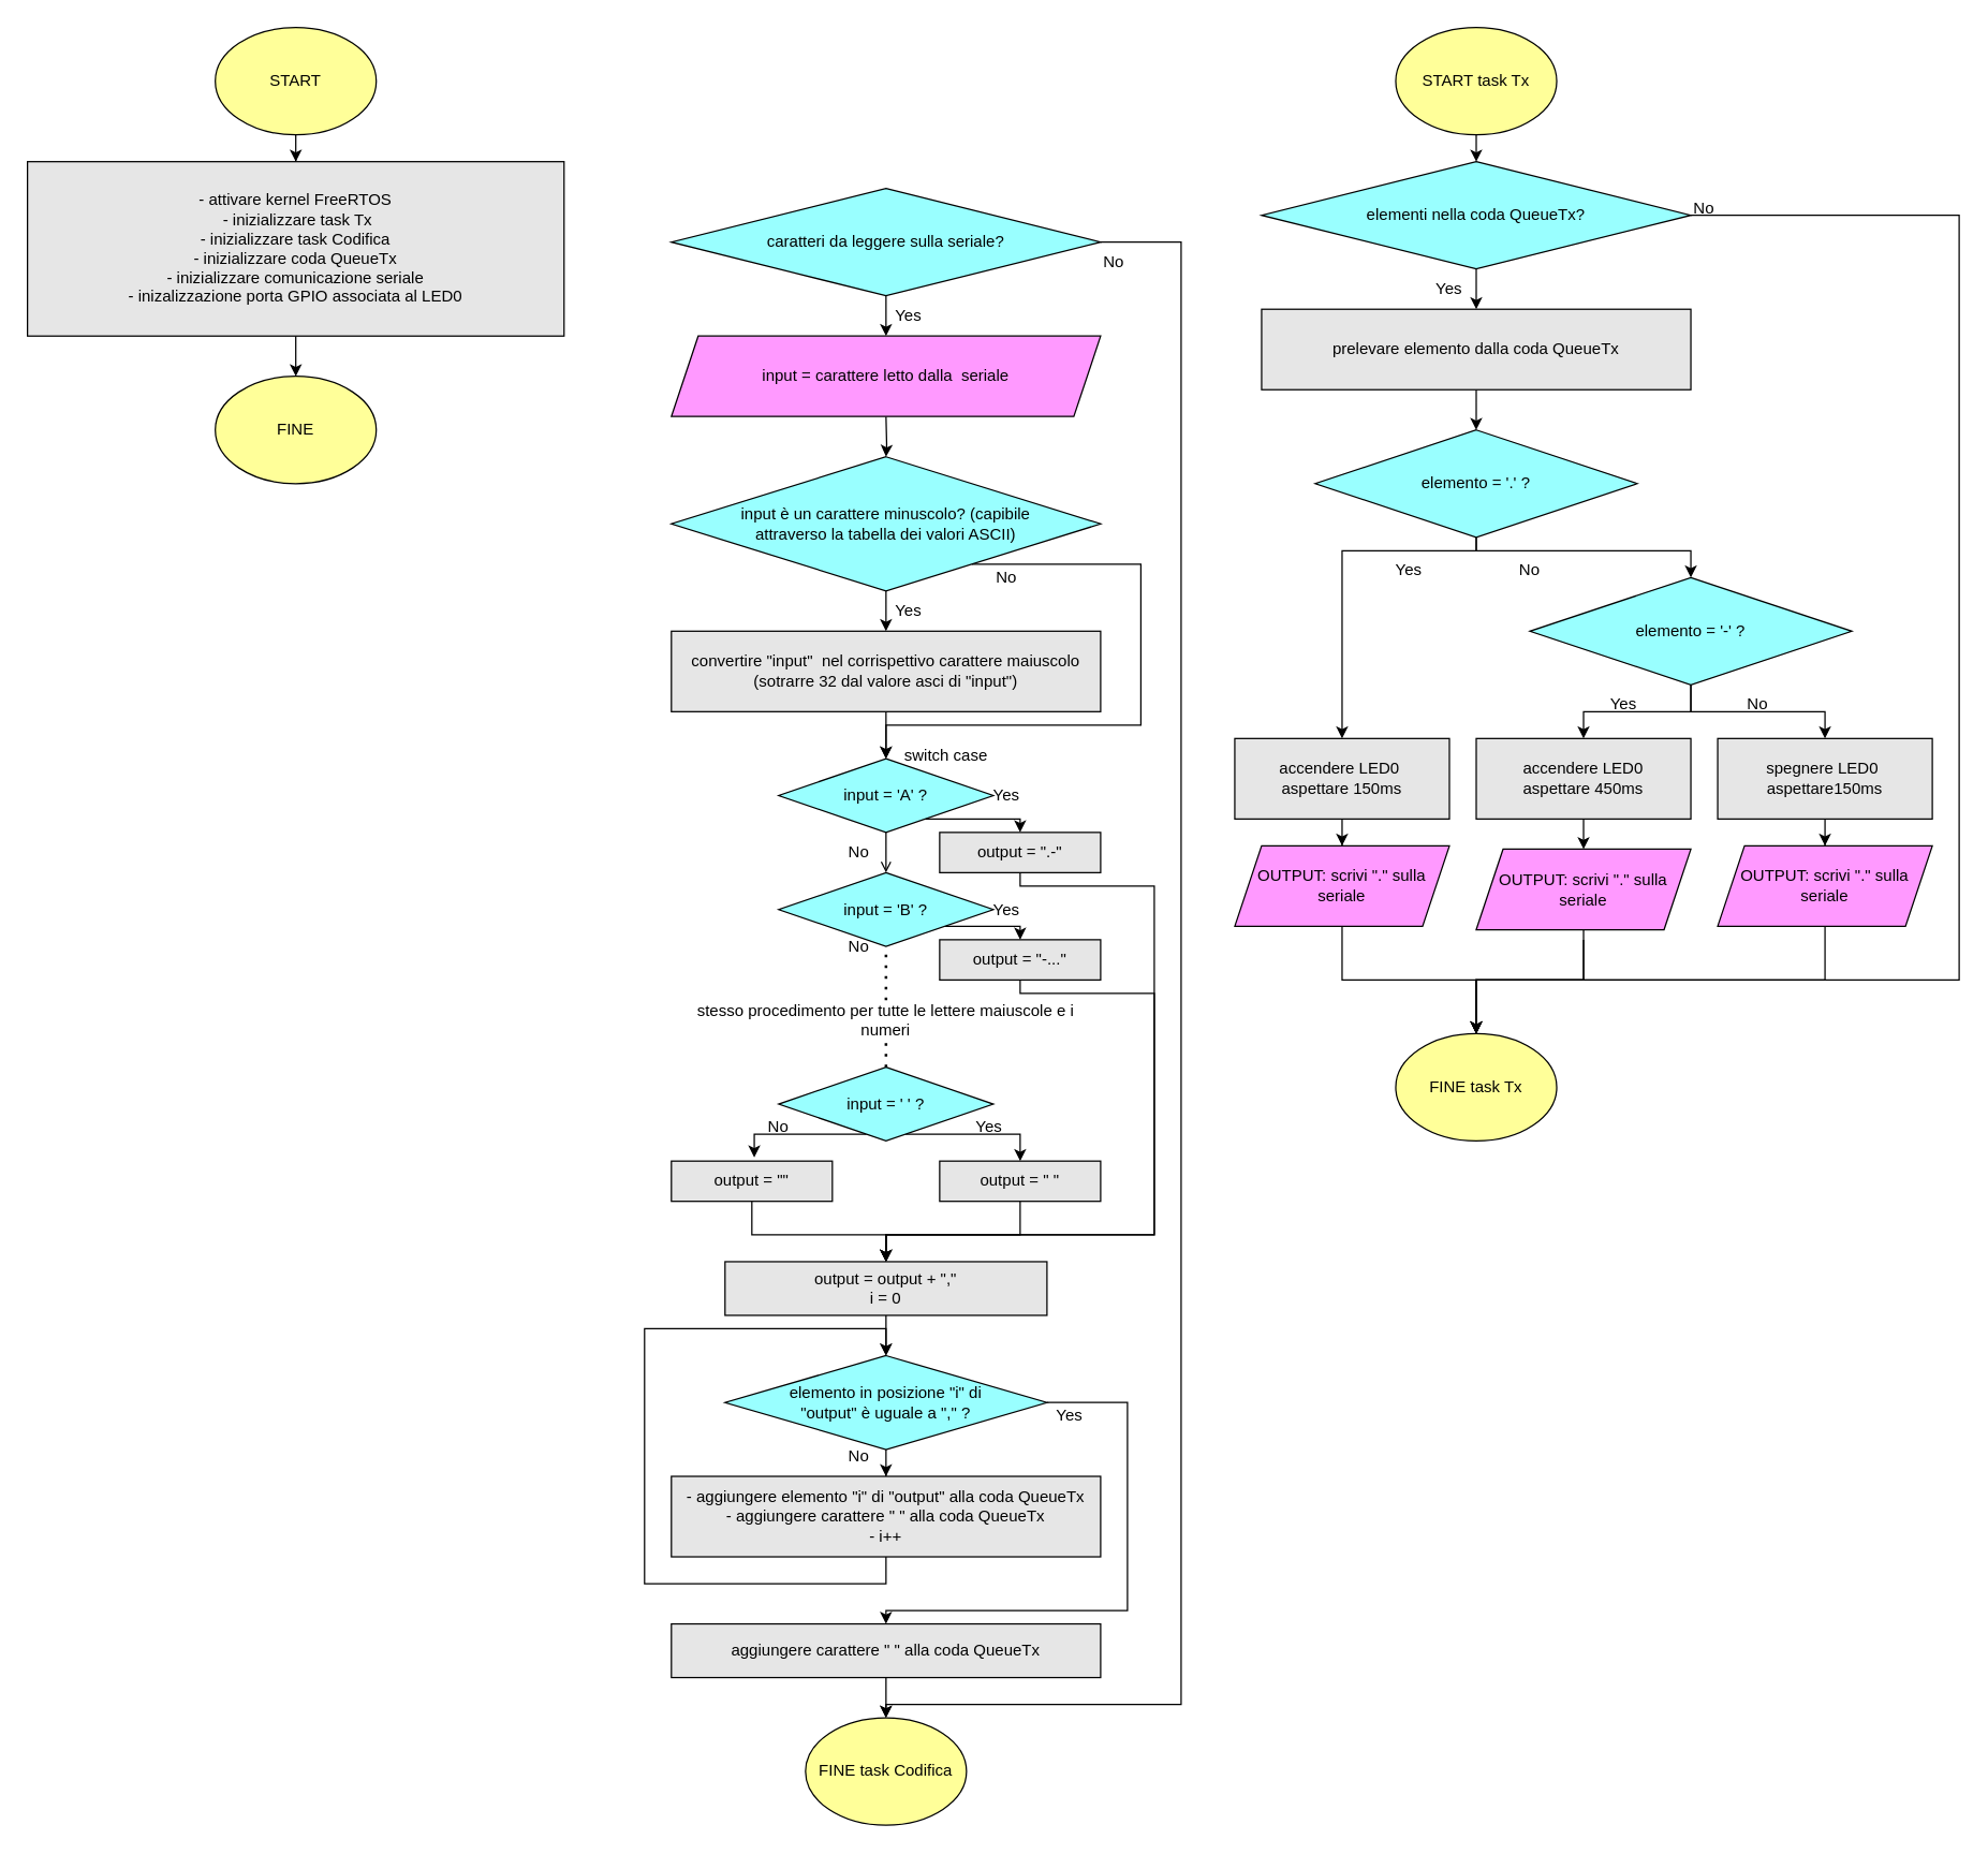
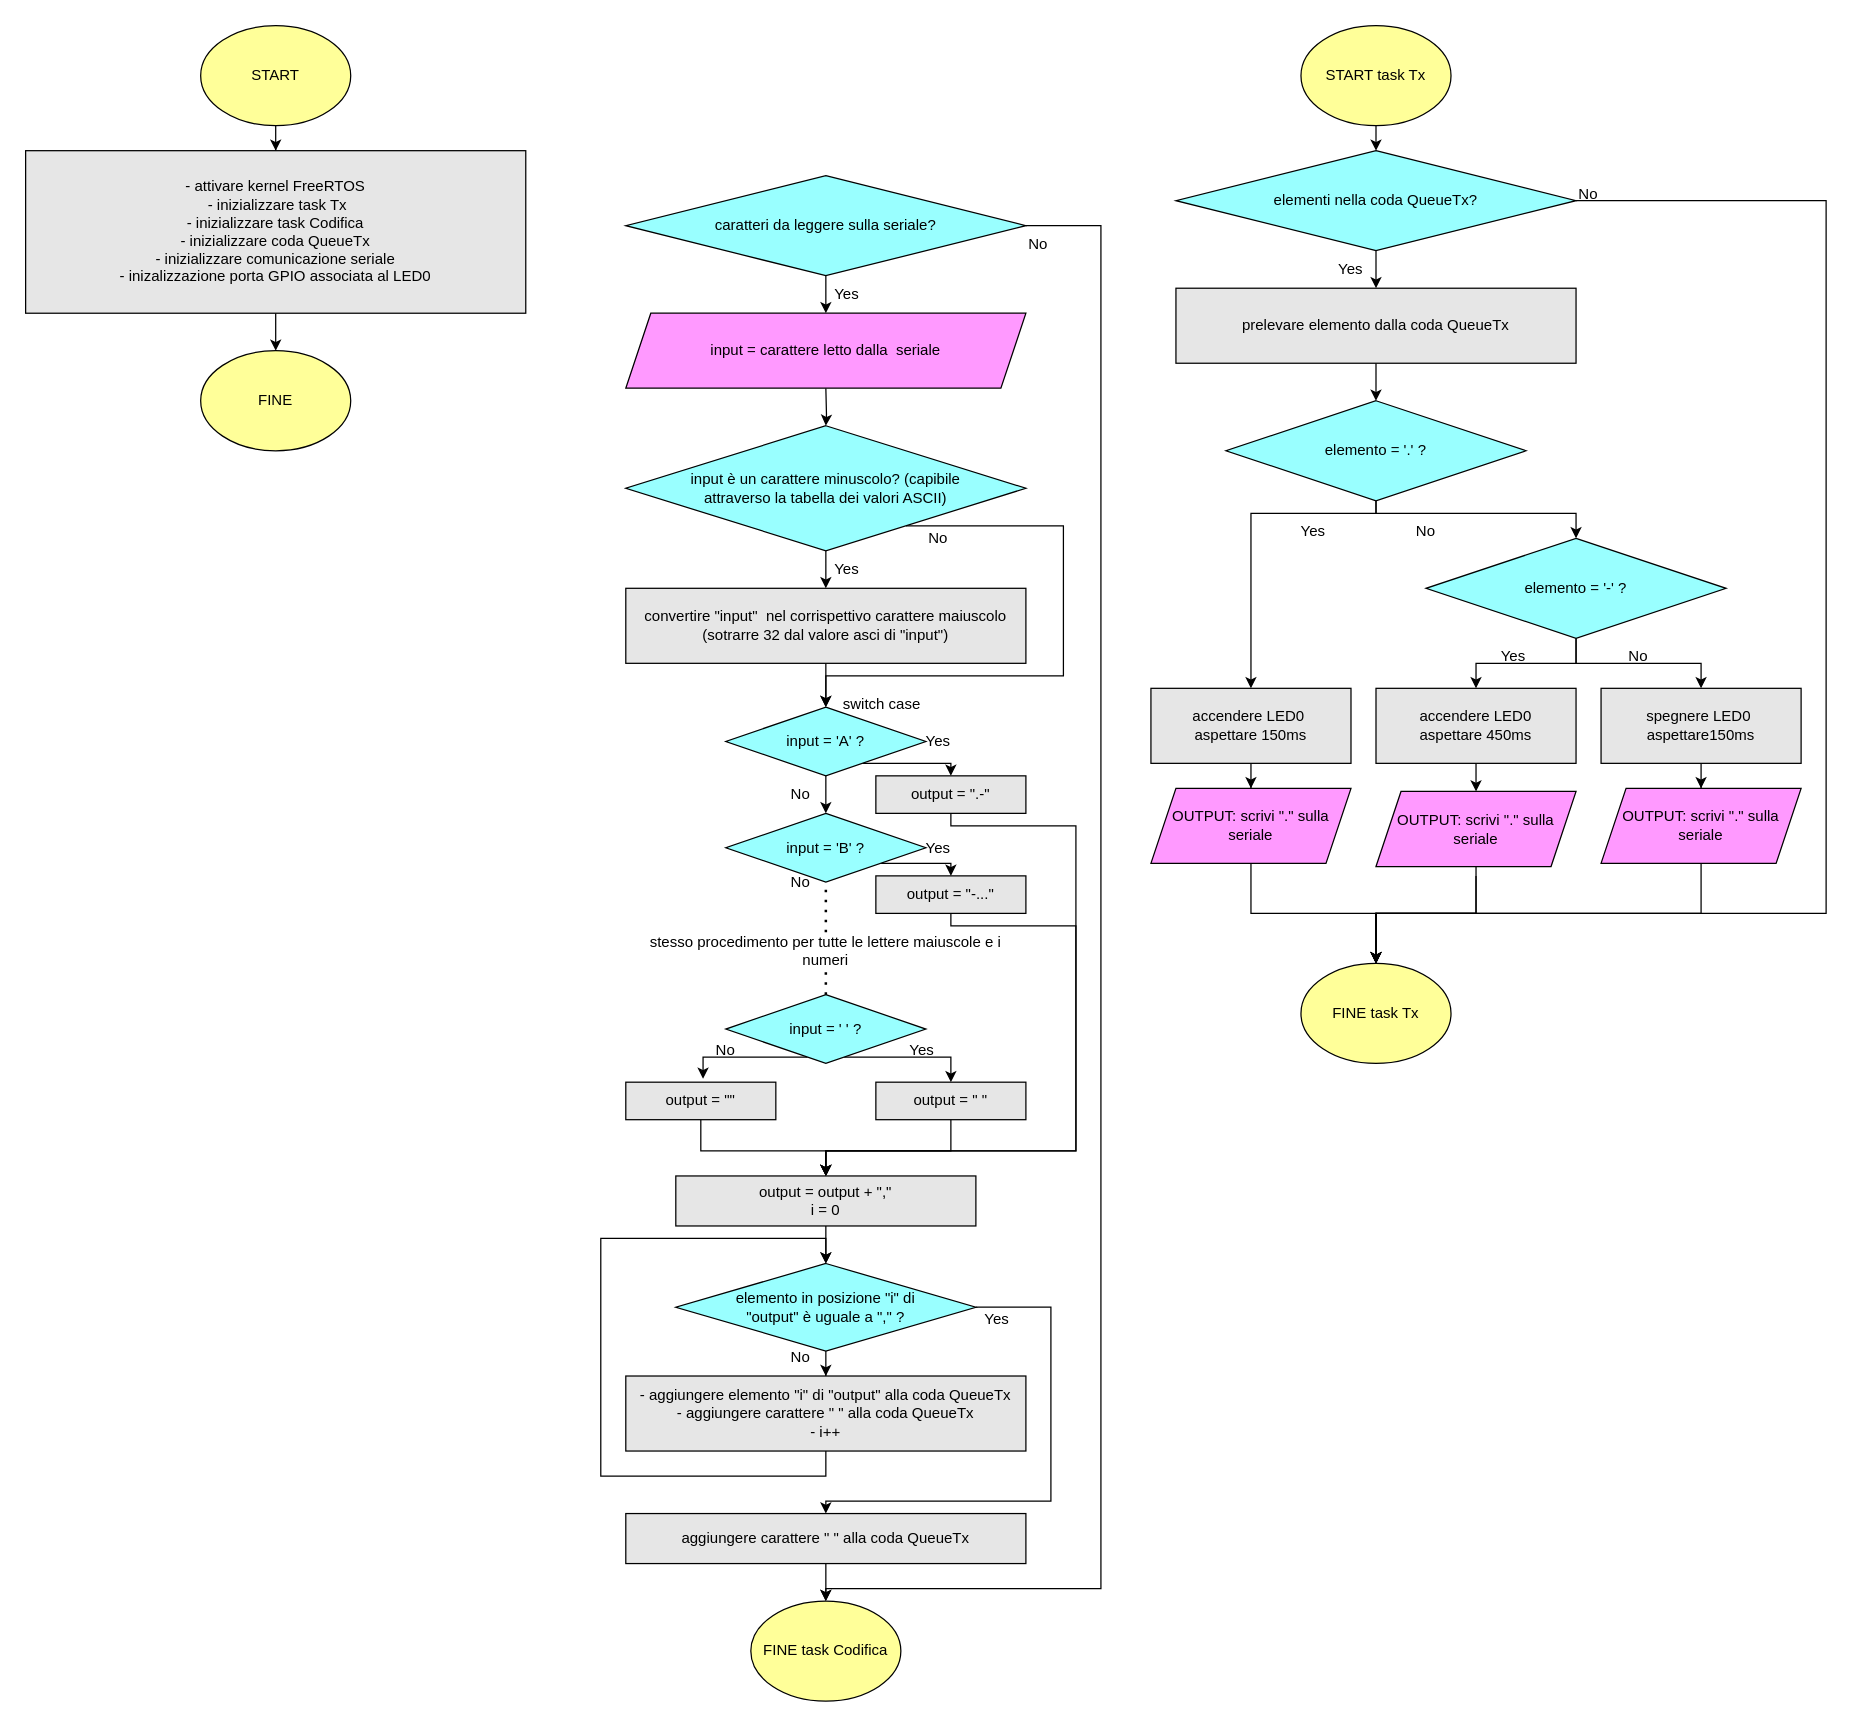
- <mxCell id="43" value="" style="edgeStyle=orthogonalEdgeStyle;rounded=0;orthogonalLoop=1;jettySize=auto;html=1;endArrow=open;" parent="1" source="45" target="48" edge="1"><mxGeometry relative="1" as="geometry" /></mxCell>
+ <mxCell id="43" value="" style="edgeStyle=orthogonalEdgeStyle;rounded=0;orthogonalLoop=1;jettySize=auto;html=1;" parent="1" source="45" target="48" edge="1"><mxGeometry relative="1" as="geometry" /></mxCell>
